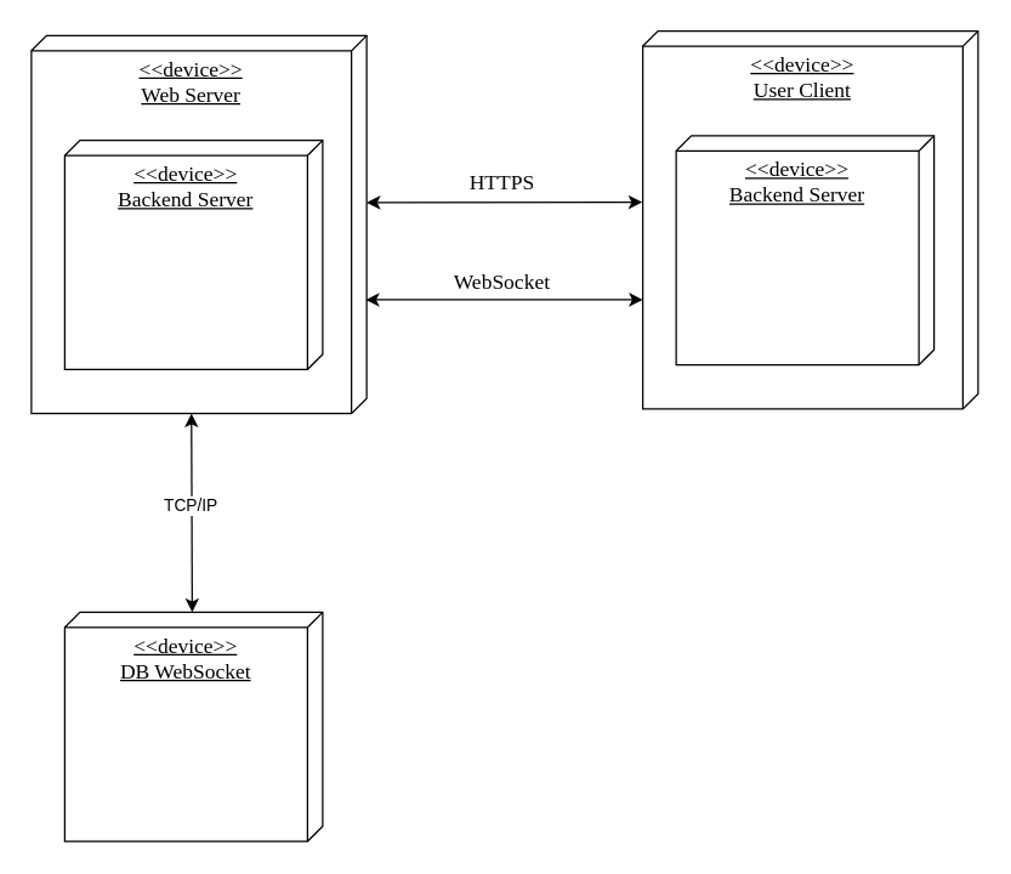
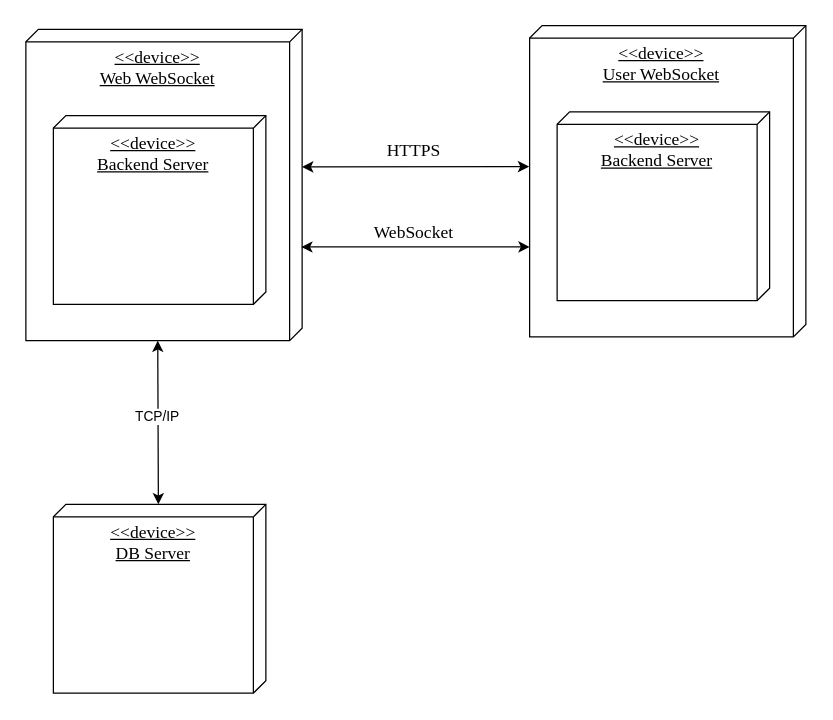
- <mxCell id="4" value="&lt;div style=&quot;&quot;&gt;&amp;lt;&amp;lt;device&amp;gt;&amp;gt;&lt;/div&gt;&lt;div style=&quot;&quot;&gt;User Client&lt;/div&gt;" style="verticalAlign=top;align=center;spacingTop=8;spacingLeft=2;spacingRight=12;shape=cube;size=10;direction=south;fontStyle=4;html=1;whiteSpace=wrap;fontFamily=Times New Roman;fontSize=14;" vertex="1" parent="1"><mxGeometry x="423" y="20" width="221" height="249" as="geometry" /></mxCell>
+ <mxCell id="4" value="&lt;div style=&quot;&quot;&gt;&amp;lt;&amp;lt;device&amp;gt;&amp;gt;&lt;/div&gt;&lt;div style=&quot;&quot;&gt;User WebSocket&lt;/div&gt;" style="verticalAlign=top;align=center;spacingTop=8;spacingLeft=2;spacingRight=12;shape=cube;size=10;direction=south;fontStyle=4;html=1;whiteSpace=wrap;fontFamily=Times New Roman;fontSize=14;" vertex="1" parent="1"><mxGeometry x="423" y="20" width="221" height="249" as="geometry" /></mxCell>
- <mxCell id="2" value="&lt;div style=&quot;&quot;&gt;&amp;lt;&amp;lt;device&amp;gt;&amp;gt;&lt;/div&gt;&lt;div style=&quot;&quot;&gt;Web Server&lt;/div&gt;" style="verticalAlign=top;align=center;spacingTop=8;spacingLeft=2;spacingRight=12;shape=cube;size=10;direction=south;fontStyle=4;html=1;whiteSpace=wrap;fontFamily=Times New Roman;fontSize=14;" vertex="1" parent="1"><mxGeometry x="20" y="23" width="221" height="249" as="geometry" /></mxCell>
+ <mxCell id="2" value="&lt;div style=&quot;&quot;&gt;&amp;lt;&amp;lt;device&amp;gt;&amp;gt;&lt;/div&gt;&lt;div style=&quot;&quot;&gt;Web WebSocket&lt;/div&gt;" style="verticalAlign=top;align=center;spacingTop=8;spacingLeft=2;spacingRight=12;shape=cube;size=10;direction=south;fontStyle=4;html=1;whiteSpace=wrap;fontFamily=Times New Roman;fontSize=14;" vertex="1" parent="1"><mxGeometry x="20" y="23" width="221" height="249" as="geometry" /></mxCell>
- <mxCell id="6" value="&lt;div style=&quot;&quot;&gt;&amp;lt;&amp;lt;device&amp;gt;&amp;gt;&lt;/div&gt;&lt;div style=&quot;&quot;&gt;DB WebSocket&lt;/div&gt;" style="verticalAlign=top;align=center;spacingTop=8;spacingLeft=2;spacingRight=12;shape=cube;size=10;direction=south;fontStyle=4;html=1;whiteSpace=wrap;fontFamily=Times New Roman;fontSize=14;" vertex="1" parent="1"><mxGeometry x="42" y="403" width="170" height="151" as="geometry" /></mxCell>
+ <mxCell id="6" value="&lt;div style=&quot;&quot;&gt;&amp;lt;&amp;lt;device&amp;gt;&amp;gt;&lt;/div&gt;&lt;div style=&quot;&quot;&gt;DB Server&lt;/div&gt;" style="verticalAlign=top;align=center;spacingTop=8;spacingLeft=2;spacingRight=12;shape=cube;size=10;direction=south;fontStyle=4;html=1;whiteSpace=wrap;fontFamily=Times New Roman;fontSize=14;" vertex="1" parent="1"><mxGeometry x="42" y="403" width="170" height="151" as="geometry" /></mxCell>
